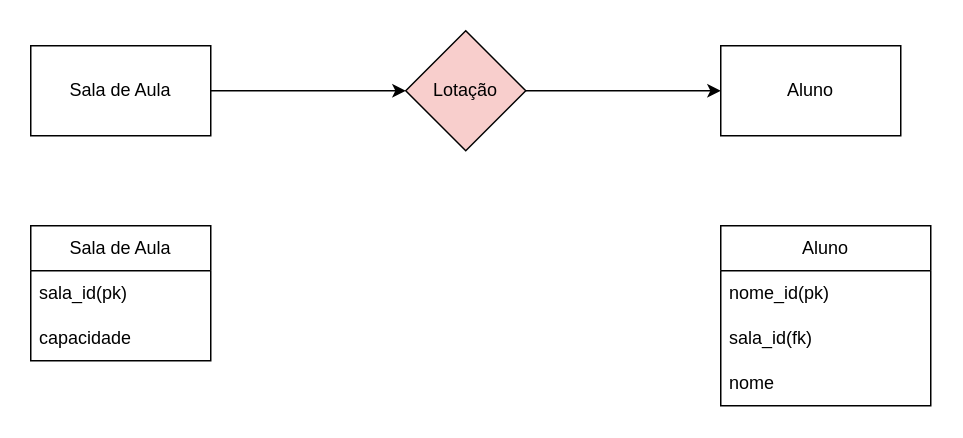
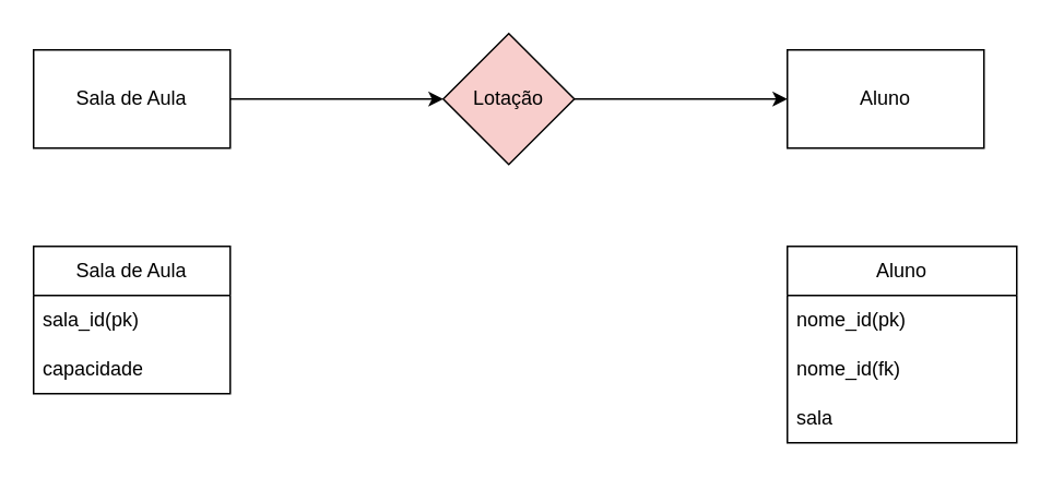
- <mxCell id="12" value="sala_id(fk)" style="text;strokeColor=none;fillColor=none;align=left;verticalAlign=middle;spacingLeft=4;spacingRight=4;overflow=hidden;points=[[0,0.5],[1,0.5]];portConstraint=eastwest;rotatable=0;whiteSpace=wrap;html=1;" vertex="1" parent="10"><mxGeometry y="60" width="140" height="30" as="geometry" /></mxCell>
+ <mxCell id="12" value="nome_id(fk)" style="text;strokeColor=none;fillColor=none;align=left;verticalAlign=middle;spacingLeft=4;spacingRight=4;overflow=hidden;points=[[0,0.5],[1,0.5]];portConstraint=eastwest;rotatable=0;whiteSpace=wrap;html=1;" vertex="1" parent="10"><mxGeometry y="60" width="140" height="30" as="geometry" /></mxCell>
- <mxCell id="13" value="nome" style="text;strokeColor=none;fillColor=none;align=left;verticalAlign=middle;spacingLeft=4;spacingRight=4;overflow=hidden;points=[[0,0.5],[1,0.5]];portConstraint=eastwest;rotatable=0;whiteSpace=wrap;html=1;" vertex="1" parent="10"><mxGeometry y="90" width="140" height="30" as="geometry" /></mxCell>
+ <mxCell id="13" value="sala" style="text;strokeColor=none;fillColor=none;align=left;verticalAlign=middle;spacingLeft=4;spacingRight=4;overflow=hidden;points=[[0,0.5],[1,0.5]];portConstraint=eastwest;rotatable=0;whiteSpace=wrap;html=1;" vertex="1" parent="10"><mxGeometry y="90" width="140" height="30" as="geometry" /></mxCell>
